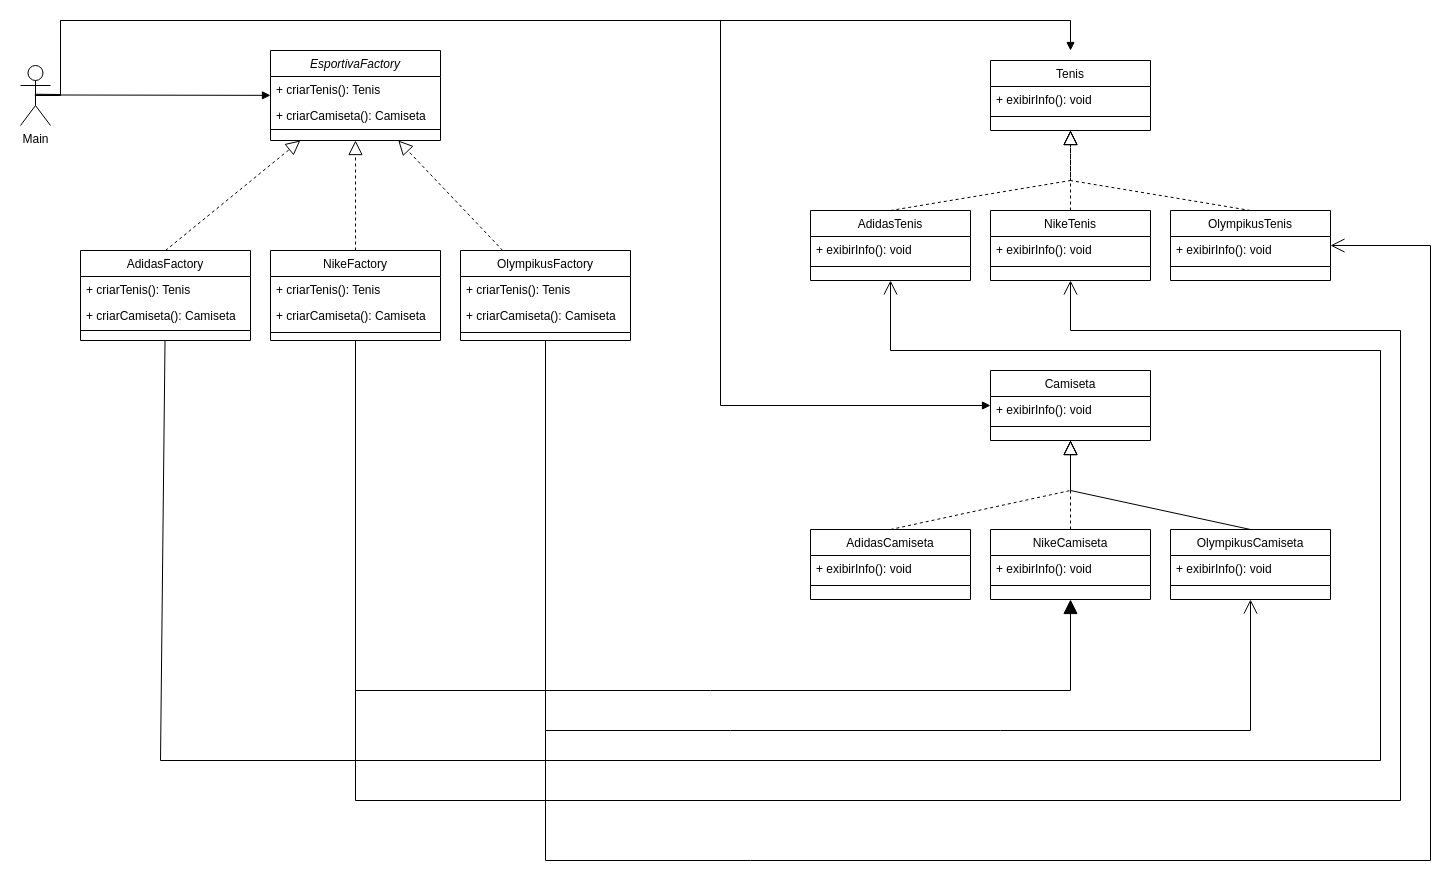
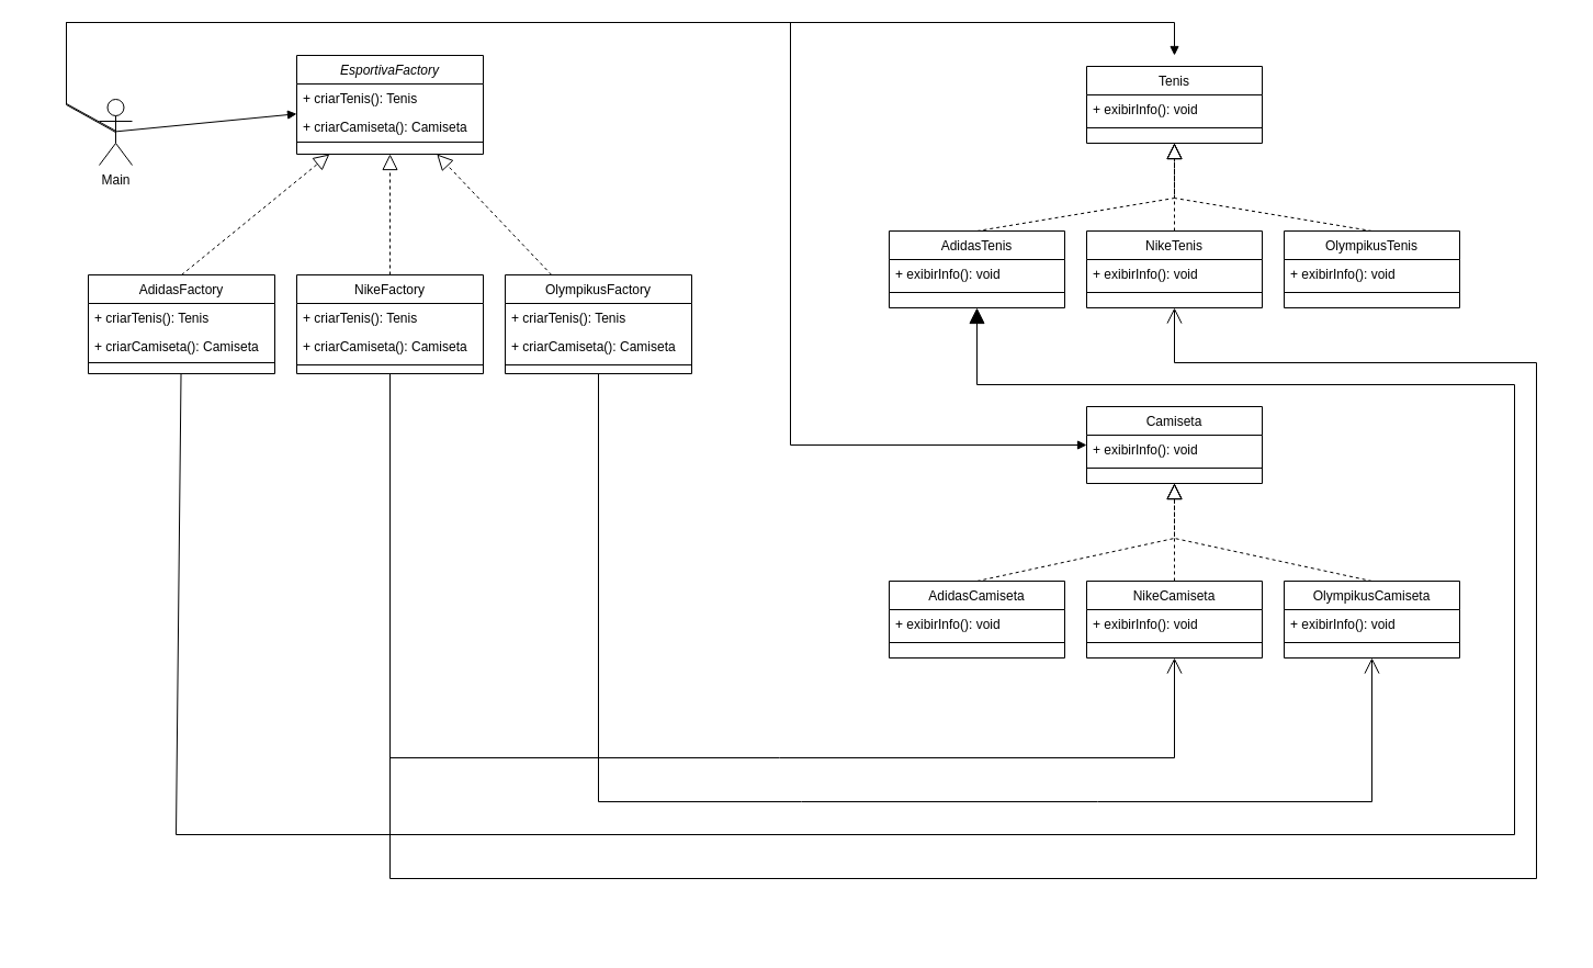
- <mxCell id="33" value="Main" style="shape=umlActor;verticalLabelPosition=bottom;verticalAlign=top;html=1;" parent="1" vertex="1"><mxGeometry x="20" y="65" width="30" height="60" as="geometry" /></mxCell>
+ <mxCell id="33" value="Main" style="shape=umlActor;verticalLabelPosition=bottom;verticalAlign=top;html=1;" parent="1" vertex="1"><mxGeometry x="90" y="90" width="30" height="60" as="geometry" /></mxCell>
- <mxCell id="43" value="" style="endArrow=open;endFill=1;endSize=12;html=1;rounded=0;" parent="1" source="6" target="17" edge="1"><mxGeometry width="160" relative="1" as="geometry"><mxPoint x="560" y="380" as="sourcePoint" /><mxPoint x="720" y="380" as="targetPoint" /><Array as="points"><mxPoint x="160" y="760" /><mxPoint x="1380" y="760" /><mxPoint x="1380" y="350" /><mxPoint x="890" y="350" /></Array></mxGeometry></mxCell>
+ <mxCell id="43" value="" style="endArrow=block;endFill=1;endSize=12;html=1;rounded=0;" parent="1" source="6" target="17" edge="1"><mxGeometry width="160" relative="1" as="geometry"><mxPoint x="560" y="380" as="sourcePoint" /><mxPoint x="720" y="380" as="targetPoint" /><Array as="points"><mxPoint x="160" y="760" /><mxPoint x="1380" y="760" /><mxPoint x="1380" y="350" /><mxPoint x="890" y="350" /></Array></mxGeometry></mxCell>
- <mxCell id="57" value="" style="endArrow=block;dashed=0;endFill=0;endSize=12;html=1;rounded=0;exitX=0.5;exitY=0;exitDx=0;exitDy=0;" edge="1" parent="1" source="50" target="36"><mxGeometry width="160" relative="1" as="geometry"><mxPoint x="1080" y="539" as="sourcePoint" /><mxPoint x="1080" y="450" as="targetPoint" /><Array as="points"><mxPoint x="1070" y="490" /></Array></mxGeometry></mxCell>
+ <mxCell id="57" value="" style="endArrow=block;dashed=1;endFill=0;endSize=12;html=1;rounded=0;exitX=0.5;exitY=0;exitDx=0;exitDy=0;" edge="1" parent="1" source="50" target="36"><mxGeometry width="160" relative="1" as="geometry"><mxPoint x="1080" y="539" as="sourcePoint" /><mxPoint x="1080" y="450" as="targetPoint" /><Array as="points"><mxPoint x="1070" y="490" /></Array></mxGeometry></mxCell>
- <mxCell id="41" value="" style="endArrow=block;endFill=1;endSize=12;html=1;rounded=0;" parent="1" source="13" target="26" edge="1"><mxGeometry width="160" relative="1" as="geometry"><mxPoint x="950" y="540" as="sourcePoint" /><mxPoint x="1110" y="540" as="targetPoint" /><Array as="points"><mxPoint x="355" y="690" /><mxPoint x="710" y="690" /><mxPoint x="1070" y="690" /></Array></mxGeometry></mxCell>
+ <mxCell id="41" value="" style="endArrow=open;endFill=1;endSize=12;html=1;rounded=0;" parent="1" source="13" target="26" edge="1"><mxGeometry width="160" relative="1" as="geometry"><mxPoint x="950" y="540" as="sourcePoint" /><mxPoint x="1110" y="540" as="targetPoint" /><Array as="points"><mxPoint x="355" y="690" /><mxPoint x="710" y="690" /><mxPoint x="1070" y="690" /></Array></mxGeometry></mxCell>
- <mxCell id="58" value="" style="endArrow=open;endFill=1;endSize=12;html=1;rounded=0;" edge="1" parent="1" source="45" target="53"><mxGeometry width="160" relative="1" as="geometry"><mxPoint x="555" y="350" as="sourcePoint" /><mxPoint x="1260" y="609" as="targetPoint" /><Array as="points"><mxPoint x="545" y="860" /><mxPoint x="750" y="860" /><mxPoint x="1430" y="860" /><mxPoint x="1430" y="245" /></Array></mxGeometry></mxCell>
